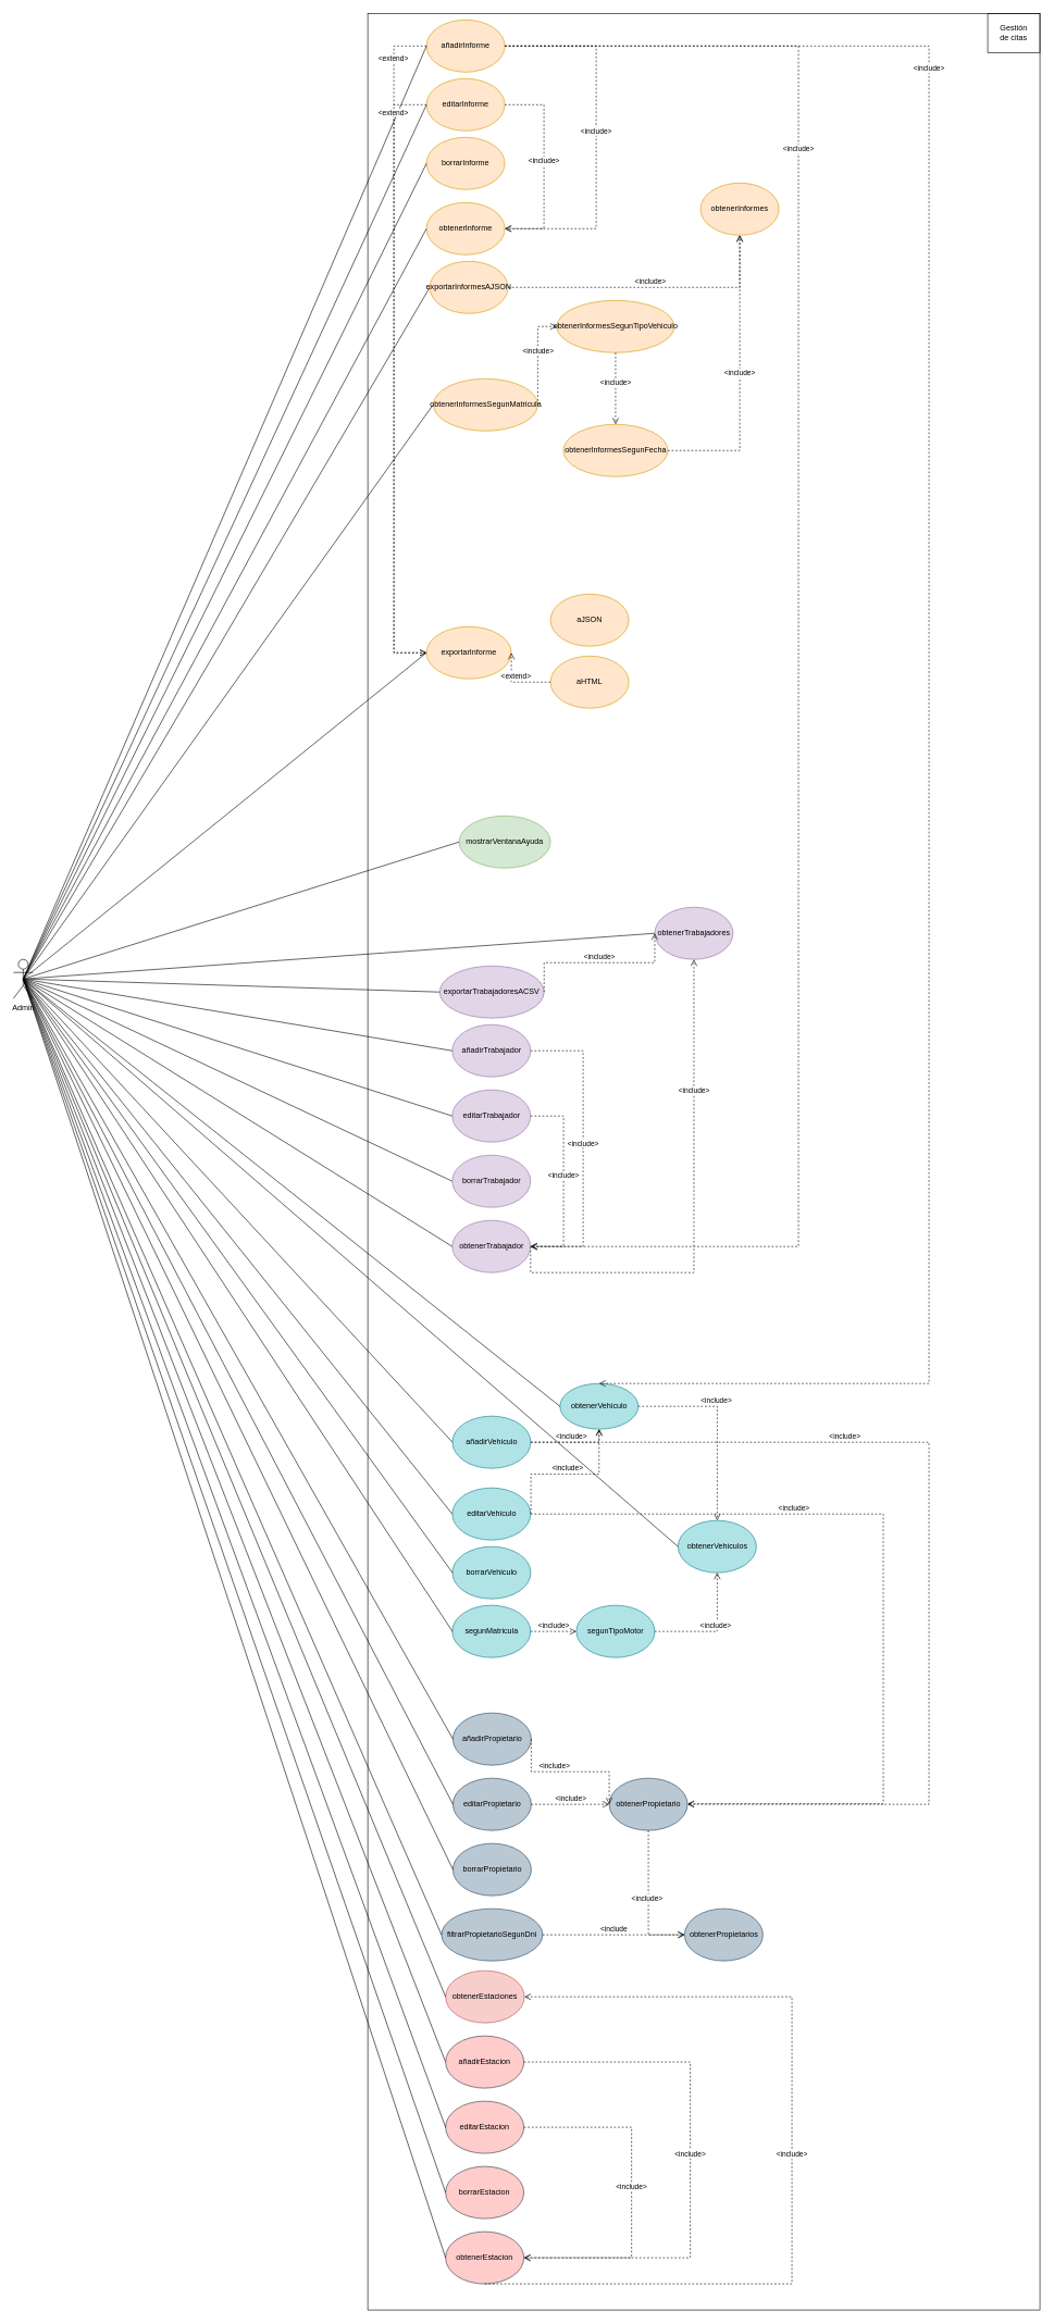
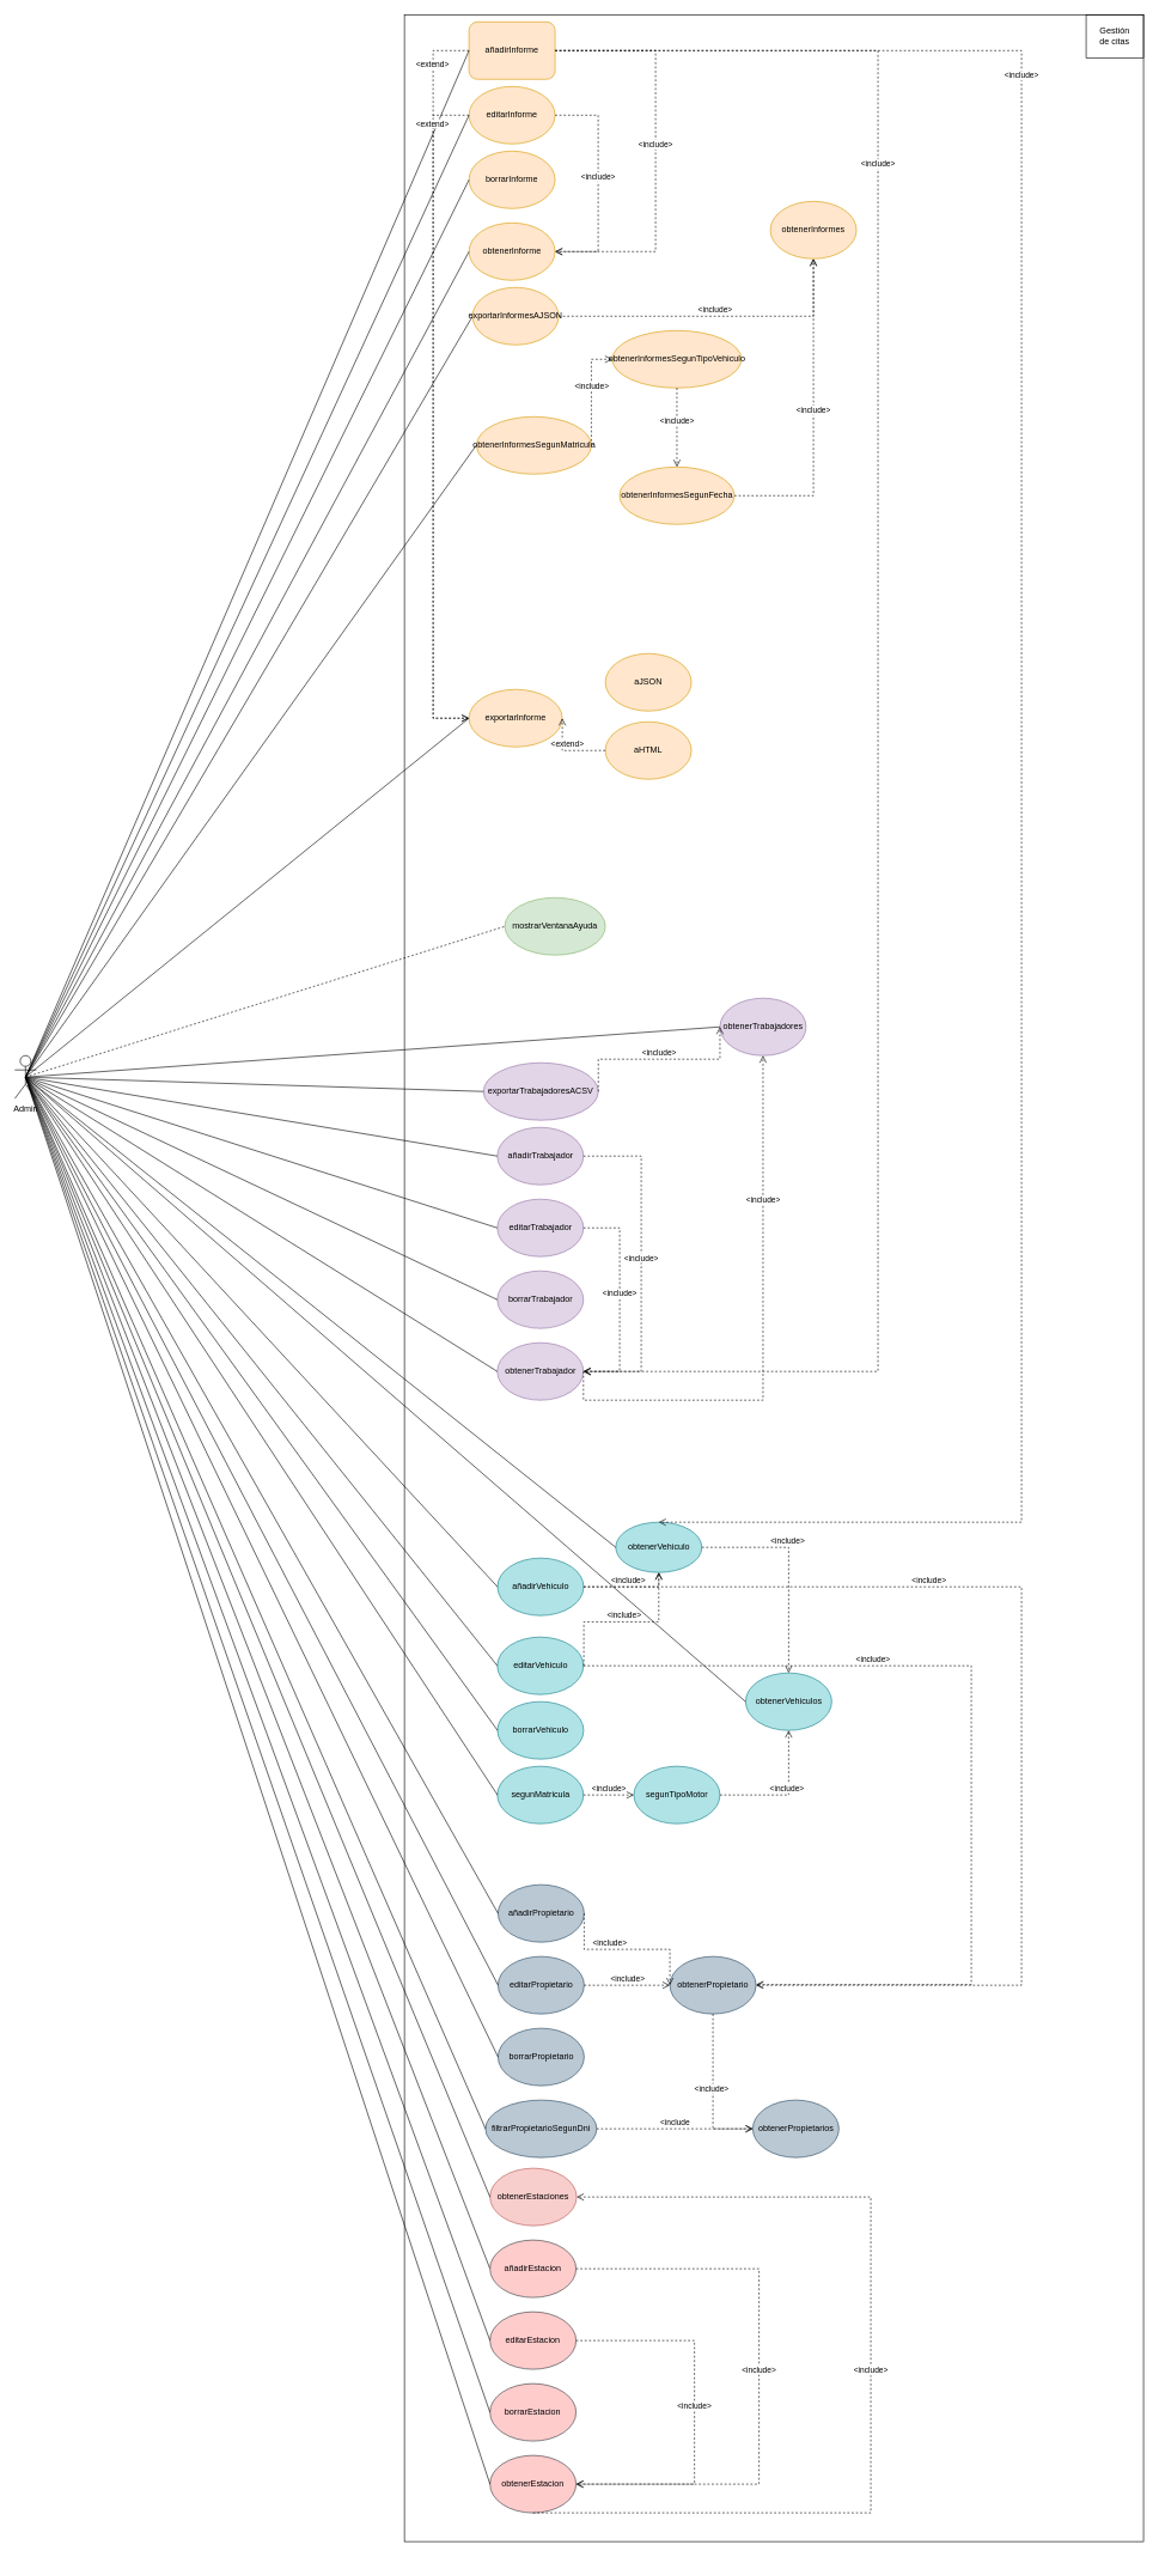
- <mxCell id="7" value="añadirInforme" style="ellipse;whiteSpace=wrap;html=1;fillColor=#ffe6cc;strokeColor=#d79b00;" parent="1" vertex="1"><mxGeometry x="653" y="30" width="120" height="80" as="geometry" /></mxCell>
+ <mxCell id="7" value="añadirInforme" style="whiteSpace=wrap;html=1;fillColor=#ffe6cc;strokeColor=#d79b00;rounded=1;" parent="1" vertex="1"><mxGeometry x="653" y="30" width="120" height="80" as="geometry" /></mxCell>
- <mxCell id="28" value="" style="endArrow=none;html=1;rounded=0;entryX=1;entryY=0.5;entryDx=0;entryDy=0;exitX=0.5;exitY=0.5;exitDx=0;exitDy=0;exitPerimeter=0;" parent="1" source="5" target="22" edge="1"><mxGeometry width="50" height="50" relative="1" as="geometry"><mxPoint x="398" y="830" as="sourcePoint" /><mxPoint x="873" y="760" as="targetPoint" /></mxGeometry></mxCell>
+ <mxCell id="28" value="" style="endArrow=none;html=1;rounded=0;entryX=1;entryY=0.5;entryDx=0;entryDy=0;exitX=0.5;exitY=0.5;exitDx=0;exitDy=0;exitPerimeter=0;dashed=1;" parent="1" source="5" target="22" edge="1"><mxGeometry width="50" height="50" relative="1" as="geometry"><mxPoint x="398" y="830" as="sourcePoint" /><mxPoint x="873" y="760" as="targetPoint" /></mxGeometry></mxCell>
